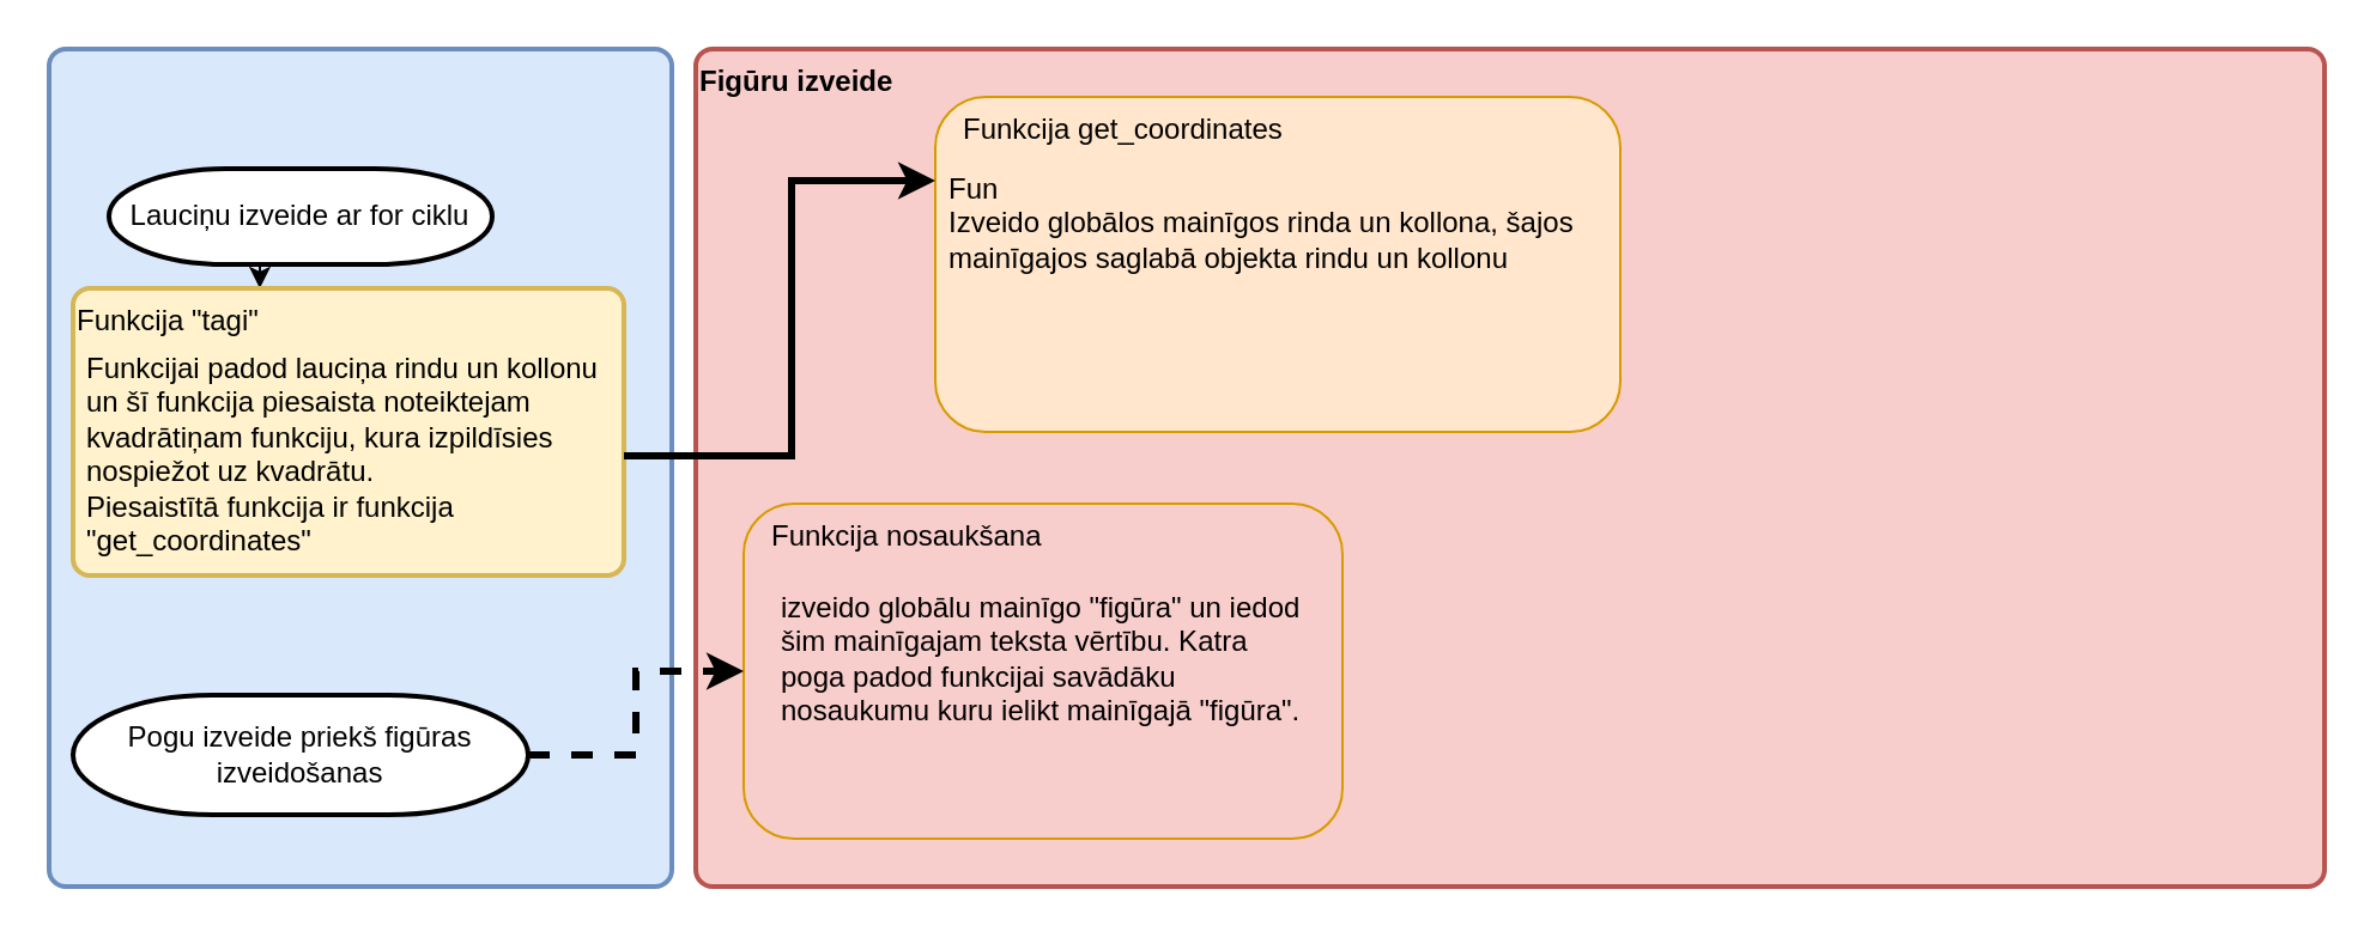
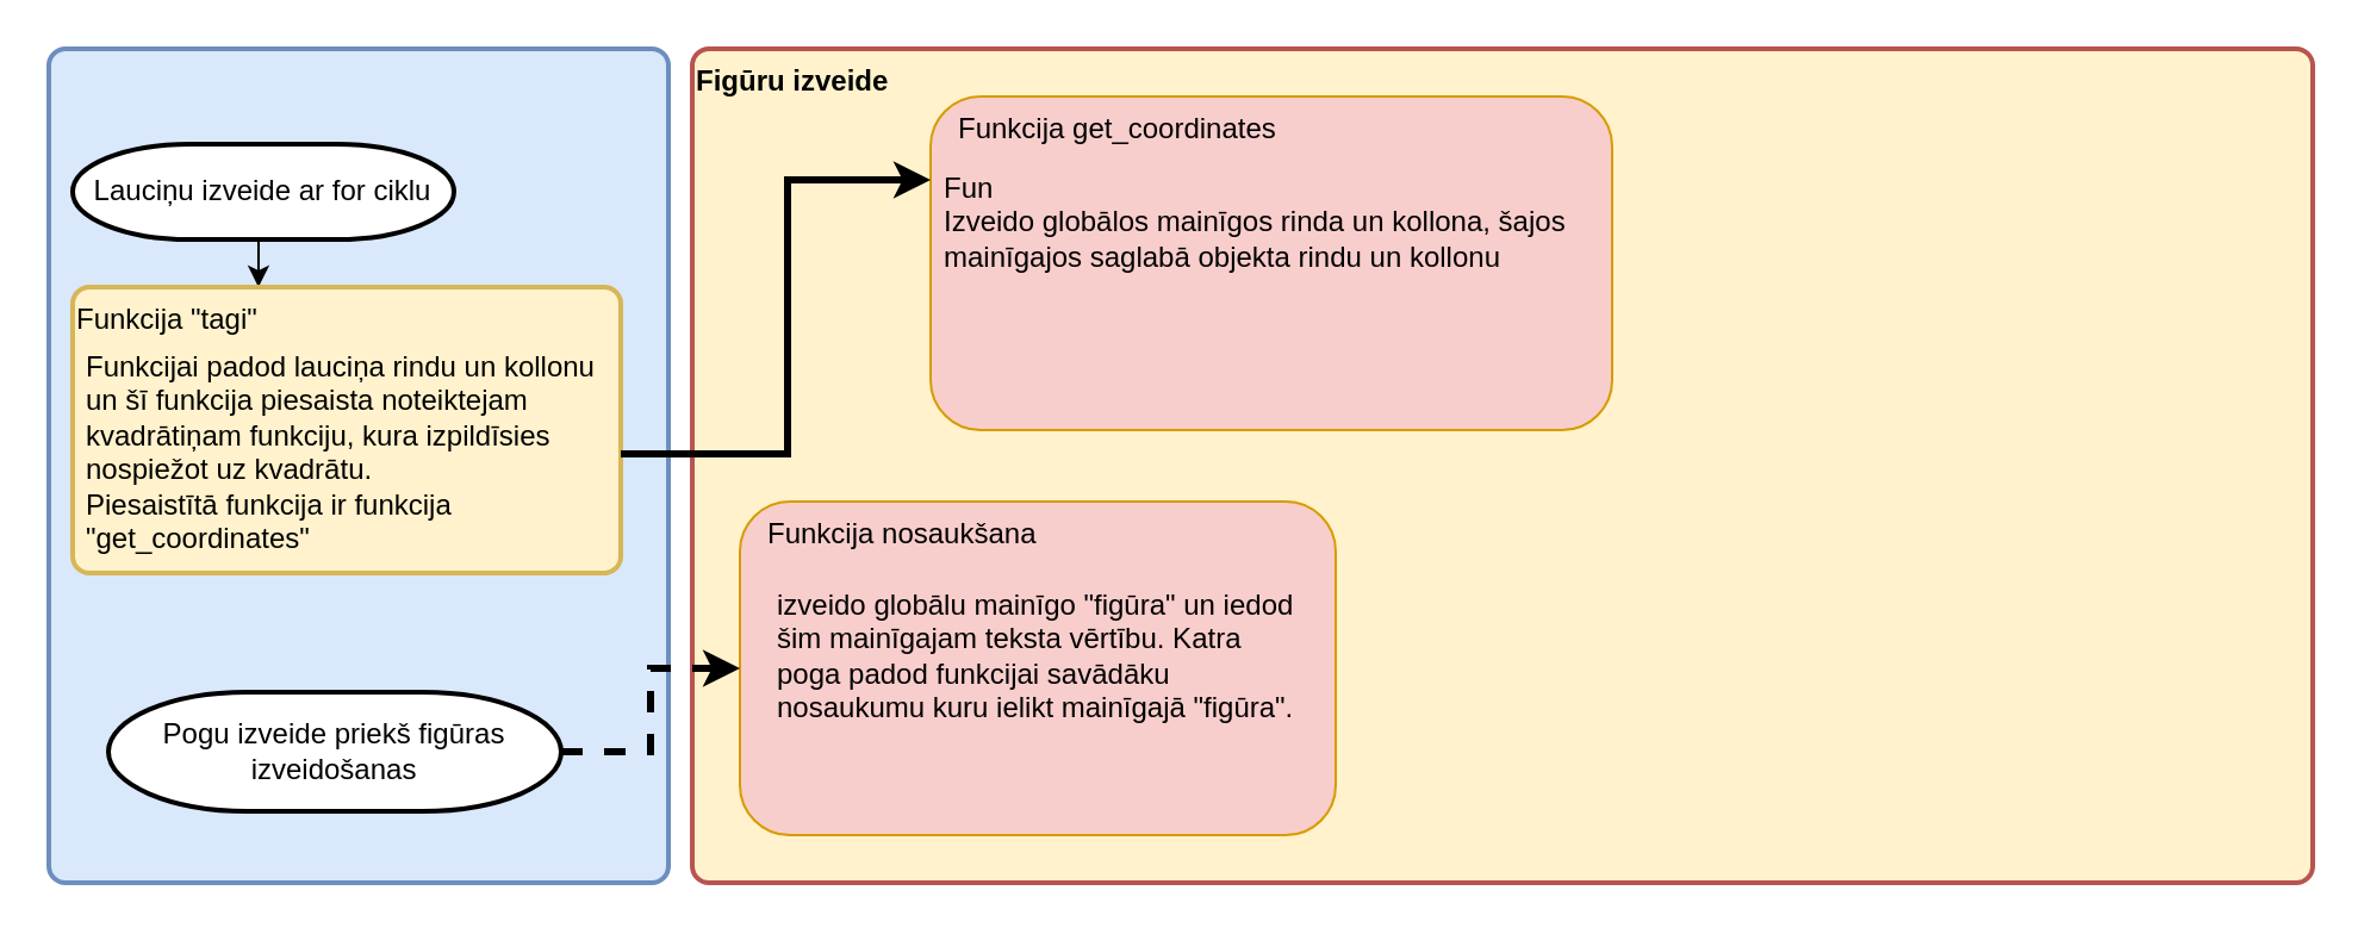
- <mxCell id="4" value="Lauciņu izveide ar for ciklu" style="strokeWidth=2;html=1;shape=mxgraph.flowchart.terminator;whiteSpace=wrap;" parent="1" vertex="1"><mxGeometry x="45" y="70" width="160" height="40" as="geometry" /></mxCell>
+ <mxCell id="4" value="Lauciņu izveide ar for ciklu" style="strokeWidth=2;html=1;shape=mxgraph.flowchart.terminator;whiteSpace=wrap;" parent="1" vertex="1"><mxGeometry x="30" y="60" width="160" height="40" as="geometry" /></mxCell>
- <mxCell id="9" value="&amp;nbsp; &amp;nbsp;Funkcija get_coordinates" style="rounded=1;whiteSpace=wrap;html=1;align=left;verticalAlign=top;fillColor=#ffe6cc;strokeColor=#d79b00;" parent="1" vertex="1"><mxGeometry x="390" y="40" width="286" height="140" as="geometry" /></mxCell>
+ <mxCell id="9" value="&amp;nbsp; &amp;nbsp;Funkcija get_coordinates" style="rounded=1;whiteSpace=wrap;html=1;align=left;verticalAlign=top;fillColor=#f8cecc;strokeColor=#d79b00;" parent="1" vertex="1"><mxGeometry x="390" y="40" width="286" height="140" as="geometry" /></mxCell>
- <mxCell id="8" value="&lt;b&gt;Figūru izveide&lt;/b&gt;" style="rounded=1;whiteSpace=wrap;html=1;absoluteArcSize=1;arcSize=14;strokeWidth=2;align=left;verticalAlign=top;fillColor=#f8cecc;strokeColor=#b85450;" parent="1" vertex="1"><mxGeometry x="290" y="20" width="680" height="350" as="geometry" /></mxCell>
+ <mxCell id="8" value="&lt;b&gt;Figūru izveide&lt;/b&gt;" style="rounded=1;whiteSpace=wrap;html=1;absoluteArcSize=1;arcSize=14;strokeWidth=2;align=left;verticalAlign=top;fillColor=#fff2cc;strokeColor=#b85450;" parent="1" vertex="1"><mxGeometry x="290" y="20" width="680" height="350" as="geometry" /></mxCell>
- <mxCell id="7" value="Pogu izveide priekš figūras izveidošanas" style="strokeWidth=2;html=1;shape=mxgraph.flowchart.terminator;whiteSpace=wrap;" parent="1" vertex="1"><mxGeometry x="30" y="290" width="190" height="50" as="geometry" /></mxCell>
+ <mxCell id="7" value="Pogu izveide priekš figūras izveidošanas" style="strokeWidth=2;html=1;shape=mxgraph.flowchart.terminator;whiteSpace=wrap;" parent="1" vertex="1"><mxGeometry x="45" y="290" width="190" height="50" as="geometry" /></mxCell>
